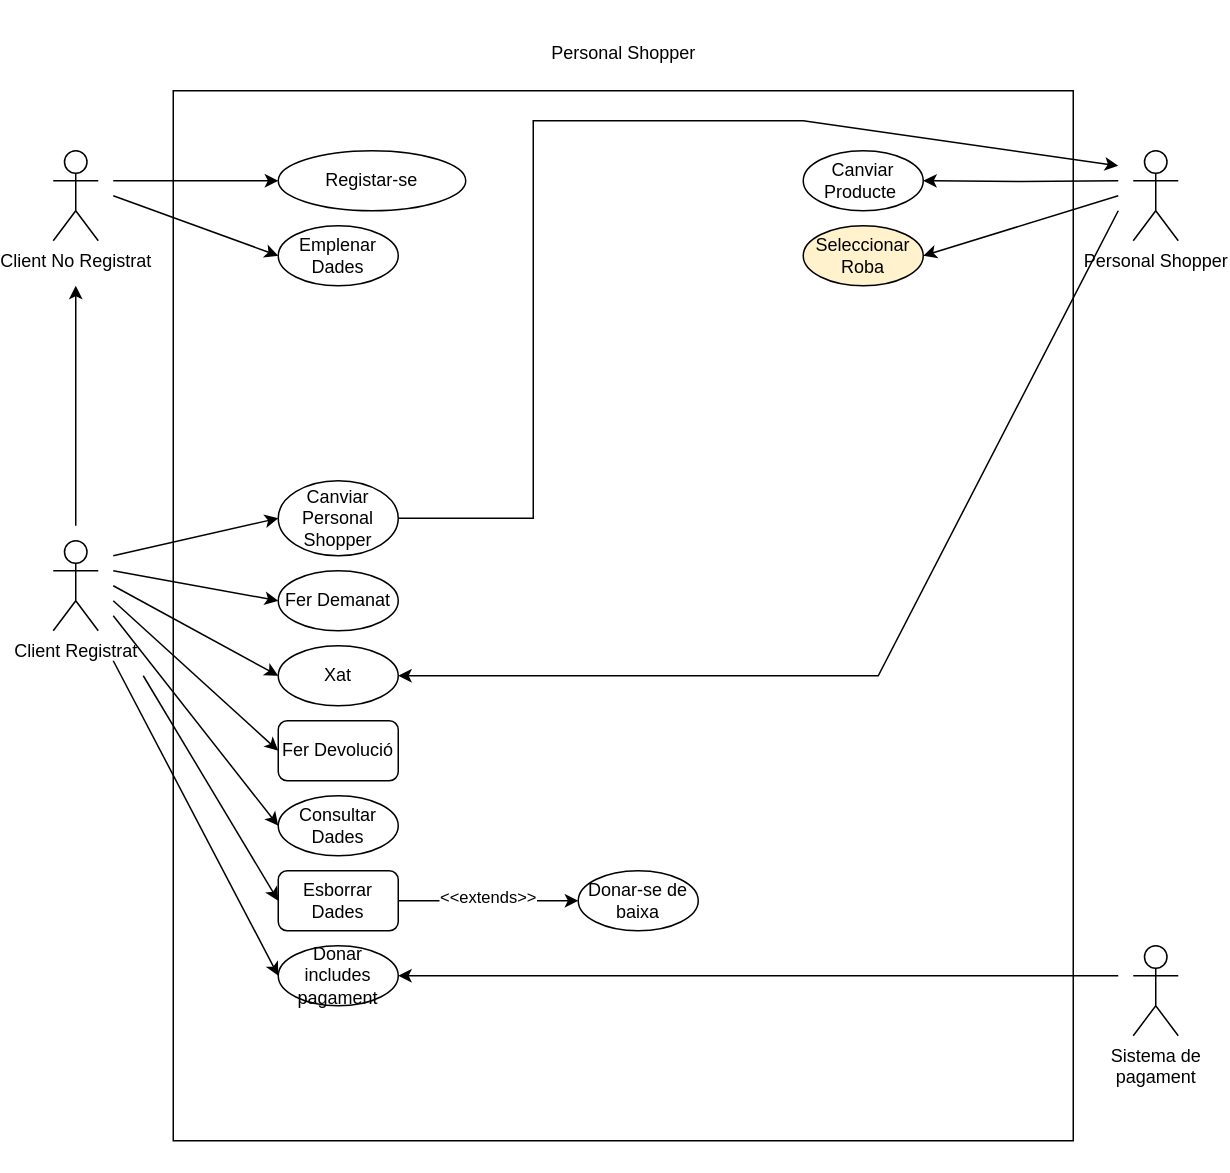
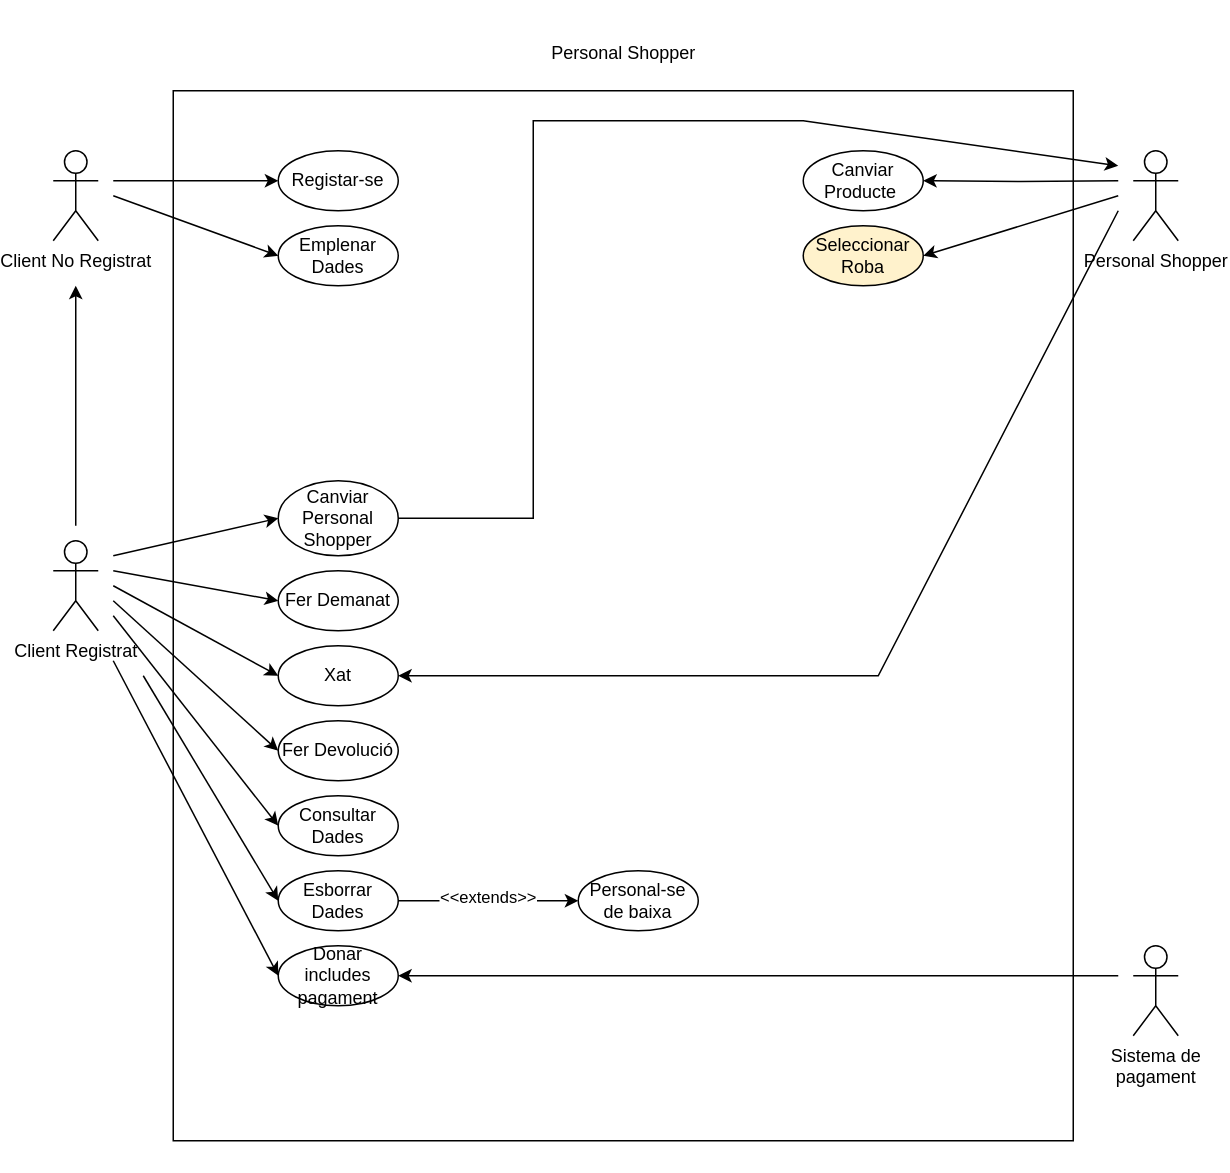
- <mxCell id="28" value="Registar-se" style="ellipse;whiteSpace=wrap;html=1;" parent="1" vertex="1"><mxGeometry x="170" y="100" width="125" height="40" as="geometry" /></mxCell>
+ <mxCell id="28" value="Registar-se" style="ellipse;whiteSpace=wrap;html=1;" parent="1" vertex="1"><mxGeometry x="170" y="100" width="80" height="40" as="geometry" /></mxCell>
- <mxCell id="13" value="Fer Devolució" style="whiteSpace=wrap;html=1;rounded=1;" parent="1" vertex="1"><mxGeometry x="170" y="480" width="80" height="40" as="geometry" /></mxCell>
+ <mxCell id="13" value="Fer Devolució" style="ellipse;whiteSpace=wrap;html=1;" parent="1" vertex="1"><mxGeometry x="170" y="480" width="80" height="40" as="geometry" /></mxCell>
- <mxCell id="24" value="Esborrar Dades" style="whiteSpace=wrap;html=1;rounded=1;" parent="1" vertex="1"><mxGeometry x="170" y="580" width="80" height="40" as="geometry" /></mxCell>
+ <mxCell id="24" value="Esborrar Dades" style="ellipse;whiteSpace=wrap;html=1;" parent="1" vertex="1"><mxGeometry x="170" y="580" width="80" height="40" as="geometry" /></mxCell>
- <mxCell id="23" value="Donar-se de baixa" style="ellipse;whiteSpace=wrap;html=1;" parent="1" vertex="1"><mxGeometry x="370" y="580" width="80" height="40" as="geometry" /></mxCell>
+ <mxCell id="23" value="Personal-se de baixa" style="ellipse;whiteSpace=wrap;html=1;" parent="1" vertex="1"><mxGeometry x="370" y="580" width="80" height="40" as="geometry" /></mxCell>
